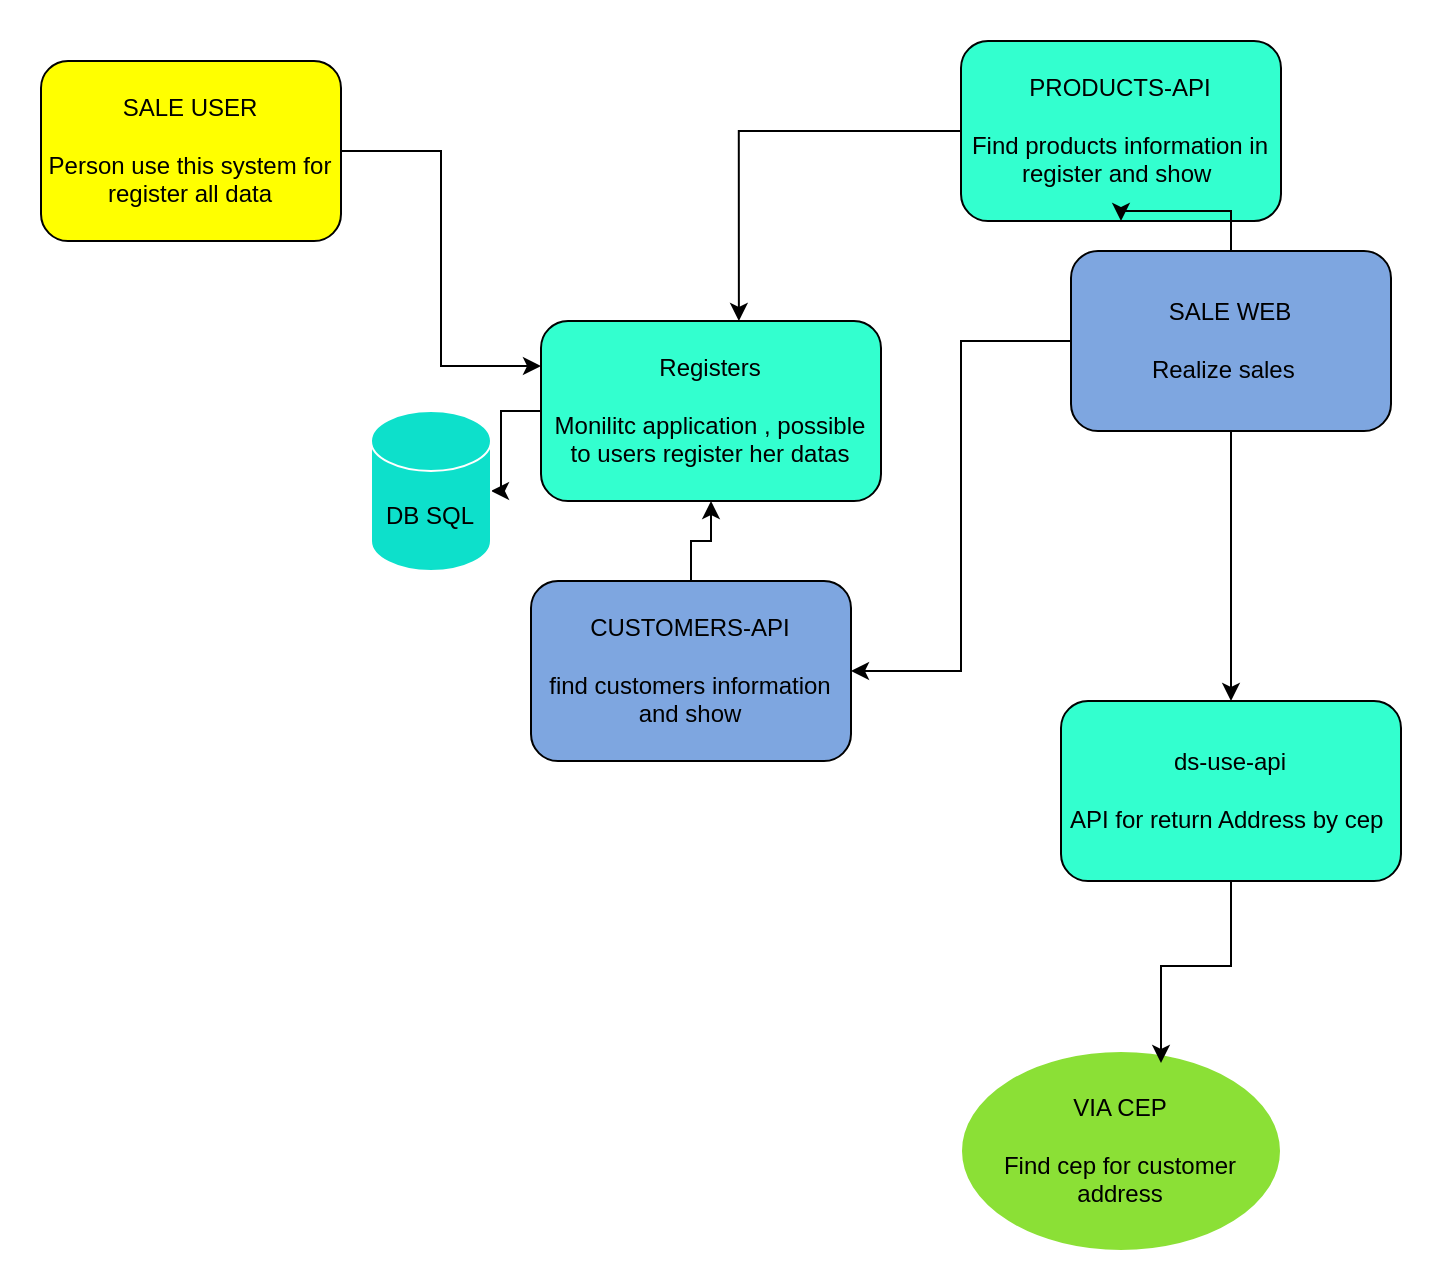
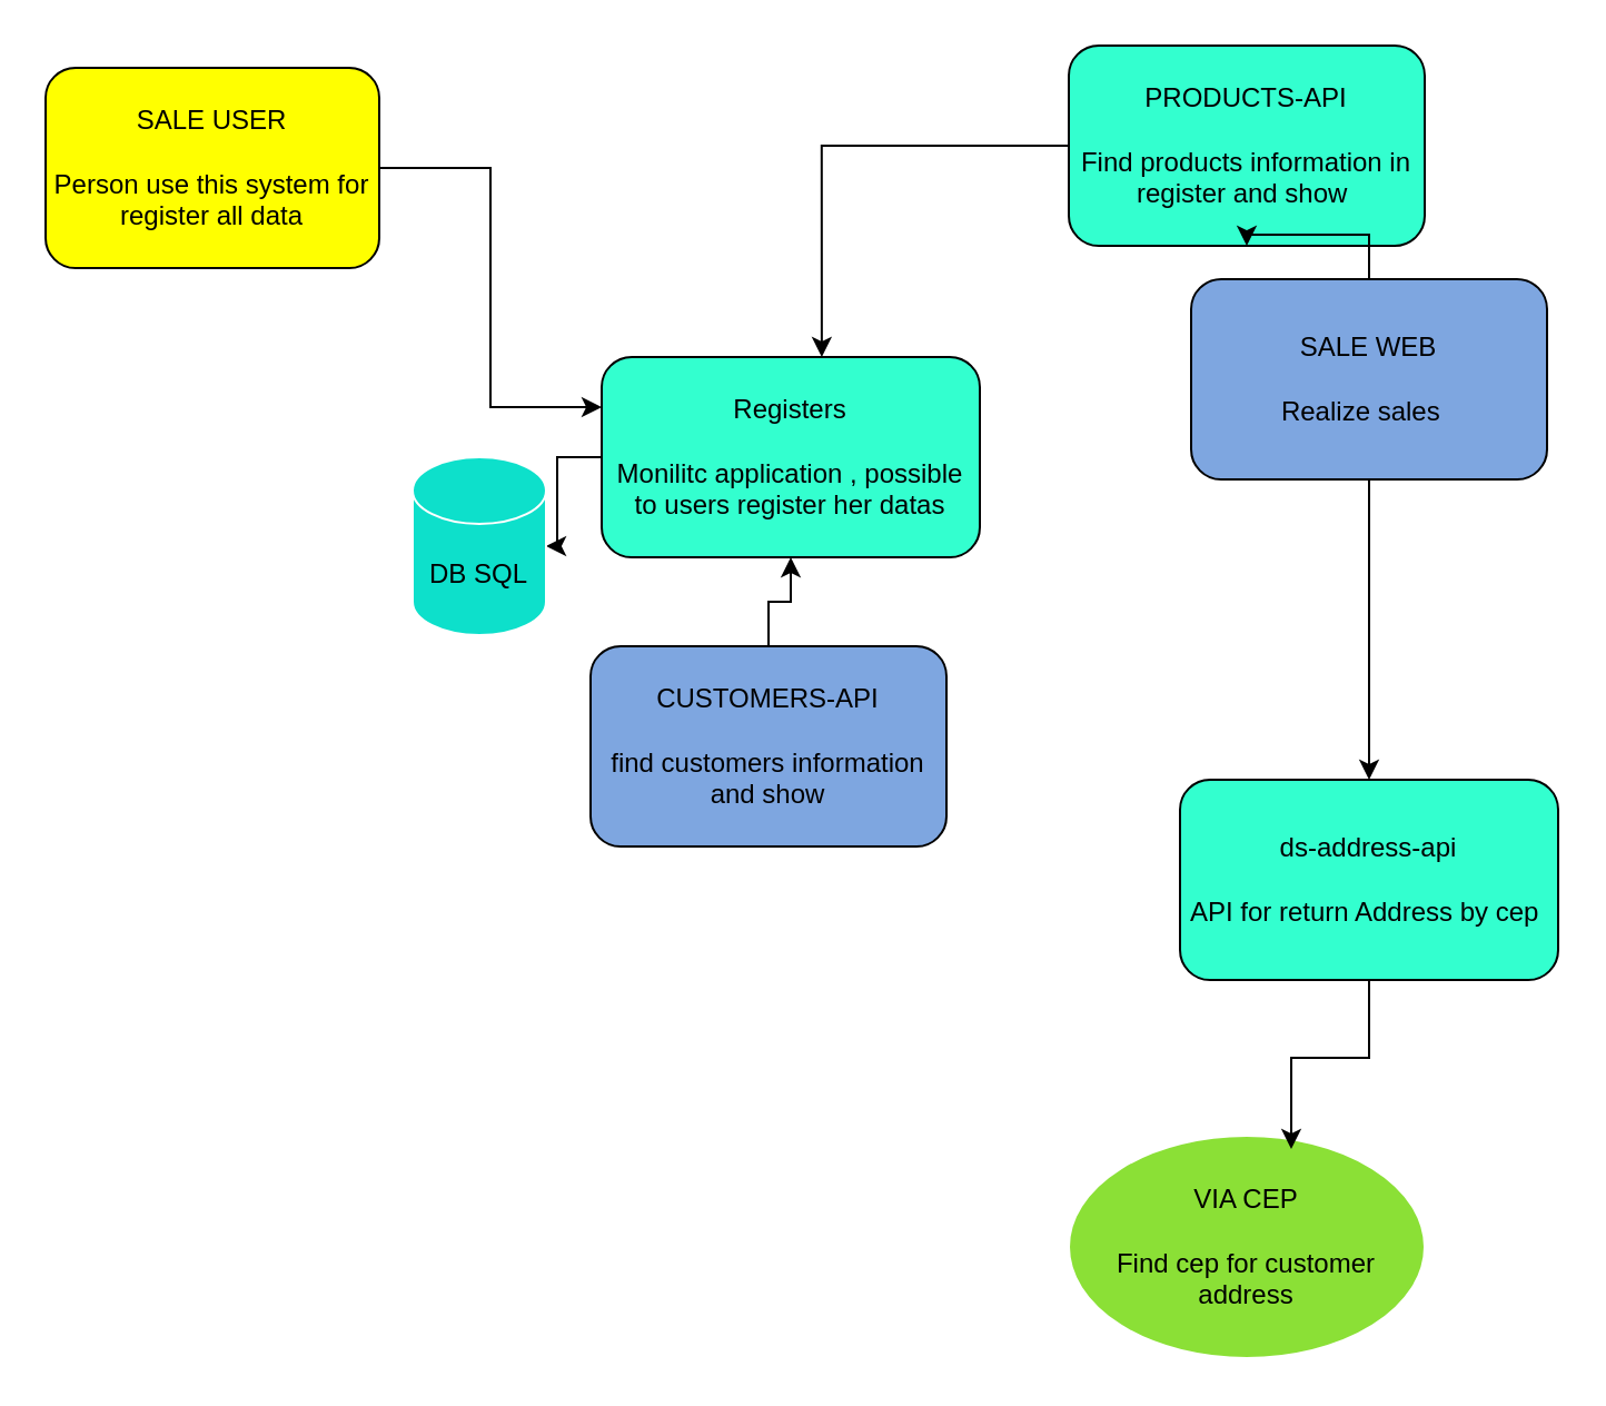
- <mxCell id="9" style="edgeStyle=orthogonalEdgeStyle;rounded=0;orthogonalLoop=1;jettySize=auto;html=1;entryX=1;entryY=0.5;entryDx=0;entryDy=0;" parent="1" source="11" target="15" edge="1"><mxGeometry relative="1" as="geometry" /></mxCell>
- <mxCell id="17" value="ds-use-api&lt;br&gt;&lt;br&gt;API for return Address by cep&amp;nbsp;" style="rounded=1;whiteSpace=wrap;html=1;fillColor=#33FFCF;" vertex="1" parent="1"><mxGeometry x="530" y="350" width="170" height="90" as="geometry" /></mxCell>
+ <mxCell id="17" value="ds-address-api&lt;br&gt;&lt;br&gt;API for return Address by cep&amp;nbsp;" style="rounded=1;whiteSpace=wrap;html=1;fillColor=#33FFCF;" vertex="1" parent="1"><mxGeometry x="530" y="350" width="170" height="90" as="geometry" /></mxCell>
- <mxCell id="12" value="VIA CEP&lt;br&gt;&lt;br&gt;Find cep for customer address" style="ellipse;whiteSpace=wrap;html=1;shadow=0;strokeColor=#FFFFFF;fillColor=#8BE036;" parent="1" vertex="1"><mxGeometry x="480" y="525" width="160" height="100" as="geometry" /></mxCell>
+ <mxCell id="12" value="VIA CEP&lt;br&gt;&lt;br&gt;Find cep for customer address" style="ellipse;whiteSpace=wrap;html=1;shadow=0;strokeColor=#FFFFFF;fillColor=#8BE036;" parent="1" vertex="1"><mxGeometry x="480" y="510" width="160" height="100" as="geometry" /></mxCell>
